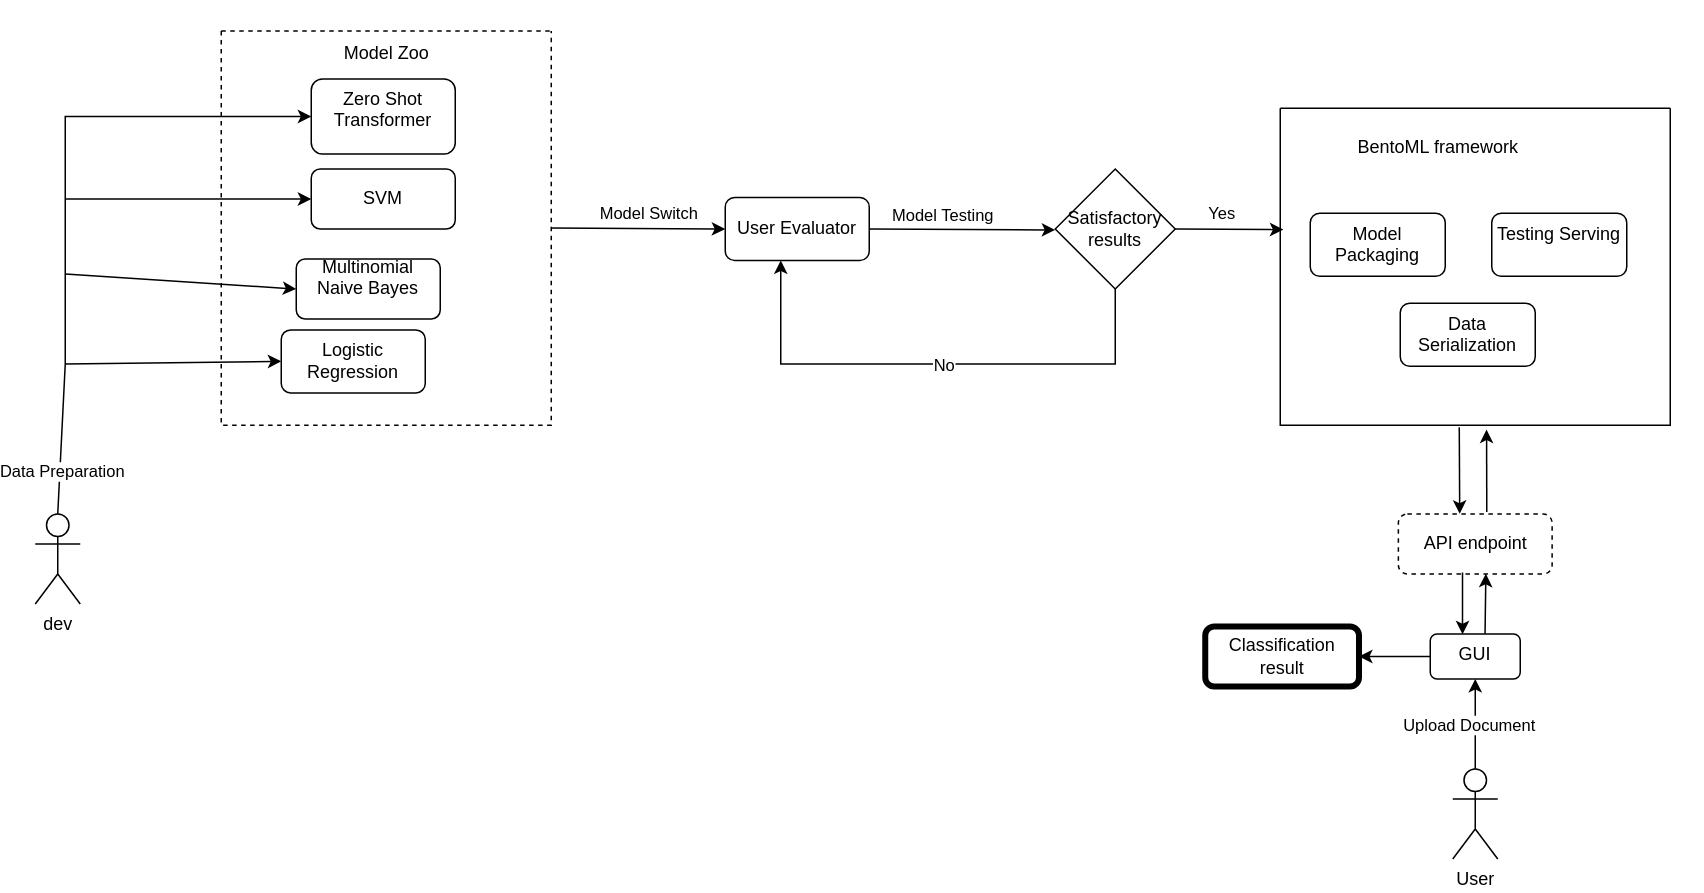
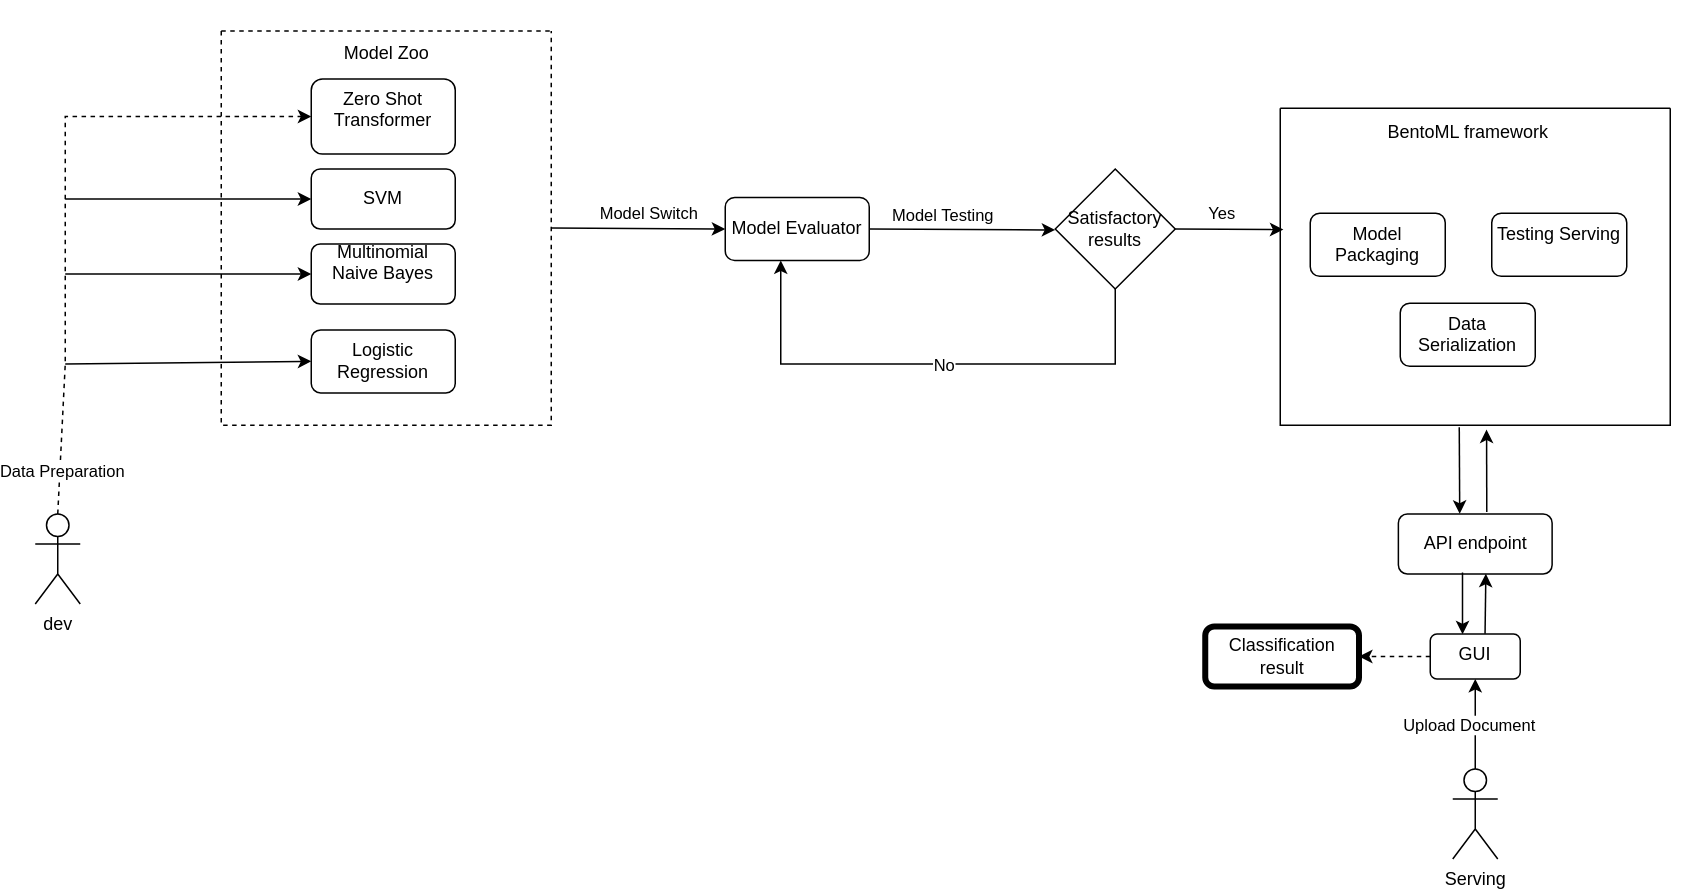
- <mxCell id="29" value="BentoML framework" style="text;html=1;align=center;verticalAlign=middle;resizable=0;points=[];autosize=1;strokeColor=none;fillColor=none;" vertex="1" parent="28"><mxGeometry x="40" y="11.25" width="130" height="30" as="geometry" /></mxCell>
+ <mxCell id="29" value="BentoML framework" style="text;html=1;align=center;verticalAlign=middle;resizable=0;points=[];autosize=1;strokeColor=none;fillColor=none;" vertex="1" parent="28"><mxGeometry x="60" y="1.25" width="130" height="30" as="geometry" /></mxCell>
- <mxCell id="13" value="" style="endArrow=classic;html=1;rounded=0;exitX=0.5;exitY=0;exitDx=0;exitDy=0;exitPerimeter=0;entryX=0;entryY=0.5;entryDx=0;entryDy=0;" edge="1" parent="1" source="2" target="11"><mxGeometry width="50" height="50" relative="1" as="geometry"><mxPoint x="400" y="322" as="sourcePoint" /><mxPoint x="450" y="272" as="targetPoint" /><Array as="points"><mxPoint x="40" y="242" /><mxPoint x="40" y="77" /></Array></mxGeometry></mxCell>
+ <mxCell id="13" value="" style="endArrow=classic;html=1;rounded=0;exitX=0.5;exitY=0;exitDx=0;exitDy=0;exitPerimeter=0;entryX=0;entryY=0.5;entryDx=0;entryDy=0;dashed=1;" edge="1" parent="1" source="2" target="11"><mxGeometry width="50" height="50" relative="1" as="geometry"><mxPoint x="400" y="322" as="sourcePoint" /><mxPoint x="450" y="272" as="targetPoint" /><Array as="points"><mxPoint x="40" y="242" /><mxPoint x="40" y="77" /></Array></mxGeometry></mxCell>
- <mxCell id="22" value="User Evaluator" style="rounded=1;whiteSpace=wrap;html=1;" vertex="1" parent="1"><mxGeometry x="480" y="131" width="96" height="42" as="geometry" /></mxCell>
+ <mxCell id="22" value="Model Evaluator" style="rounded=1;whiteSpace=wrap;html=1;" vertex="1" parent="1"><mxGeometry x="480" y="131" width="96" height="42" as="geometry" /></mxCell>
- <mxCell id="3" value="&lt;div&gt;Multinomial Naive Bayes&lt;/div&gt;&lt;div&gt;&lt;br&gt;&lt;/div&gt;" style="rounded=1;whiteSpace=wrap;html=1;verticalAlign=middle;" parent="1" vertex="1"><mxGeometry x="194" y="172" width="96" height="40" as="geometry" /></mxCell>
+ <mxCell id="3" value="&lt;div&gt;Multinomial Naive Bayes&lt;/div&gt;&lt;div&gt;&lt;br&gt;&lt;/div&gt;" style="rounded=1;whiteSpace=wrap;html=1;verticalAlign=middle;" parent="1" vertex="1"><mxGeometry x="204" y="162" width="96" height="40" as="geometry" /></mxCell>
- <mxCell id="4" value="Logistic Regression" style="rounded=1;whiteSpace=wrap;html=1;" parent="1" vertex="1"><mxGeometry x="184" y="219.25" width="96" height="42" as="geometry" /></mxCell>
+ <mxCell id="4" value="Logistic Regression" style="rounded=1;whiteSpace=wrap;html=1;" parent="1" vertex="1"><mxGeometry x="204" y="219.25" width="96" height="42" as="geometry" /></mxCell>
- <mxCell id="10" value="API endpoint" style="rounded=1;whiteSpace=wrap;html=1;verticalAlign=middle;dashed=1;" parent="1" vertex="1"><mxGeometry x="928.75" y="342" width="102.5" height="40" as="geometry" /></mxCell>
+ <mxCell id="10" value="API endpoint" style="rounded=1;whiteSpace=wrap;html=1;verticalAlign=middle;" parent="1" vertex="1"><mxGeometry x="928.75" y="342" width="102.5" height="40" as="geometry" /></mxCell>
- <mxCell id="39" value="" style="endArrow=classic;html=1;rounded=0;exitX=0;exitY=0.5;exitDx=0;exitDy=0;entryX=1;entryY=0.5;entryDx=0;entryDy=0;" edge="1" parent="1" source="12" target="9"><mxGeometry width="50" height="50" relative="1" as="geometry"><mxPoint x="780" y="472" as="sourcePoint" /><mxPoint x="830" y="422" as="targetPoint" /></mxGeometry></mxCell>
+ <mxCell id="39" value="" style="endArrow=classic;html=1;rounded=0;exitX=0;exitY=0.5;exitDx=0;exitDy=0;entryX=1;entryY=0.5;entryDx=0;entryDy=0;dashed=1;" edge="1" parent="1" source="12" target="9"><mxGeometry width="50" height="50" relative="1" as="geometry"><mxPoint x="780" y="472" as="sourcePoint" /><mxPoint x="830" y="422" as="targetPoint" /></mxGeometry></mxCell>
- <mxCell id="8" value="User" style="shape=umlActor;verticalLabelPosition=bottom;verticalAlign=top;html=1;outlineConnect=0;" parent="1" vertex="1"><mxGeometry x="965" y="512" width="30" height="60" as="geometry" /></mxCell>
+ <mxCell id="8" value="Serving" style="shape=umlActor;verticalLabelPosition=bottom;verticalAlign=top;html=1;outlineConnect=0;" parent="1" vertex="1"><mxGeometry x="965" y="512" width="30" height="60" as="geometry" /></mxCell>
